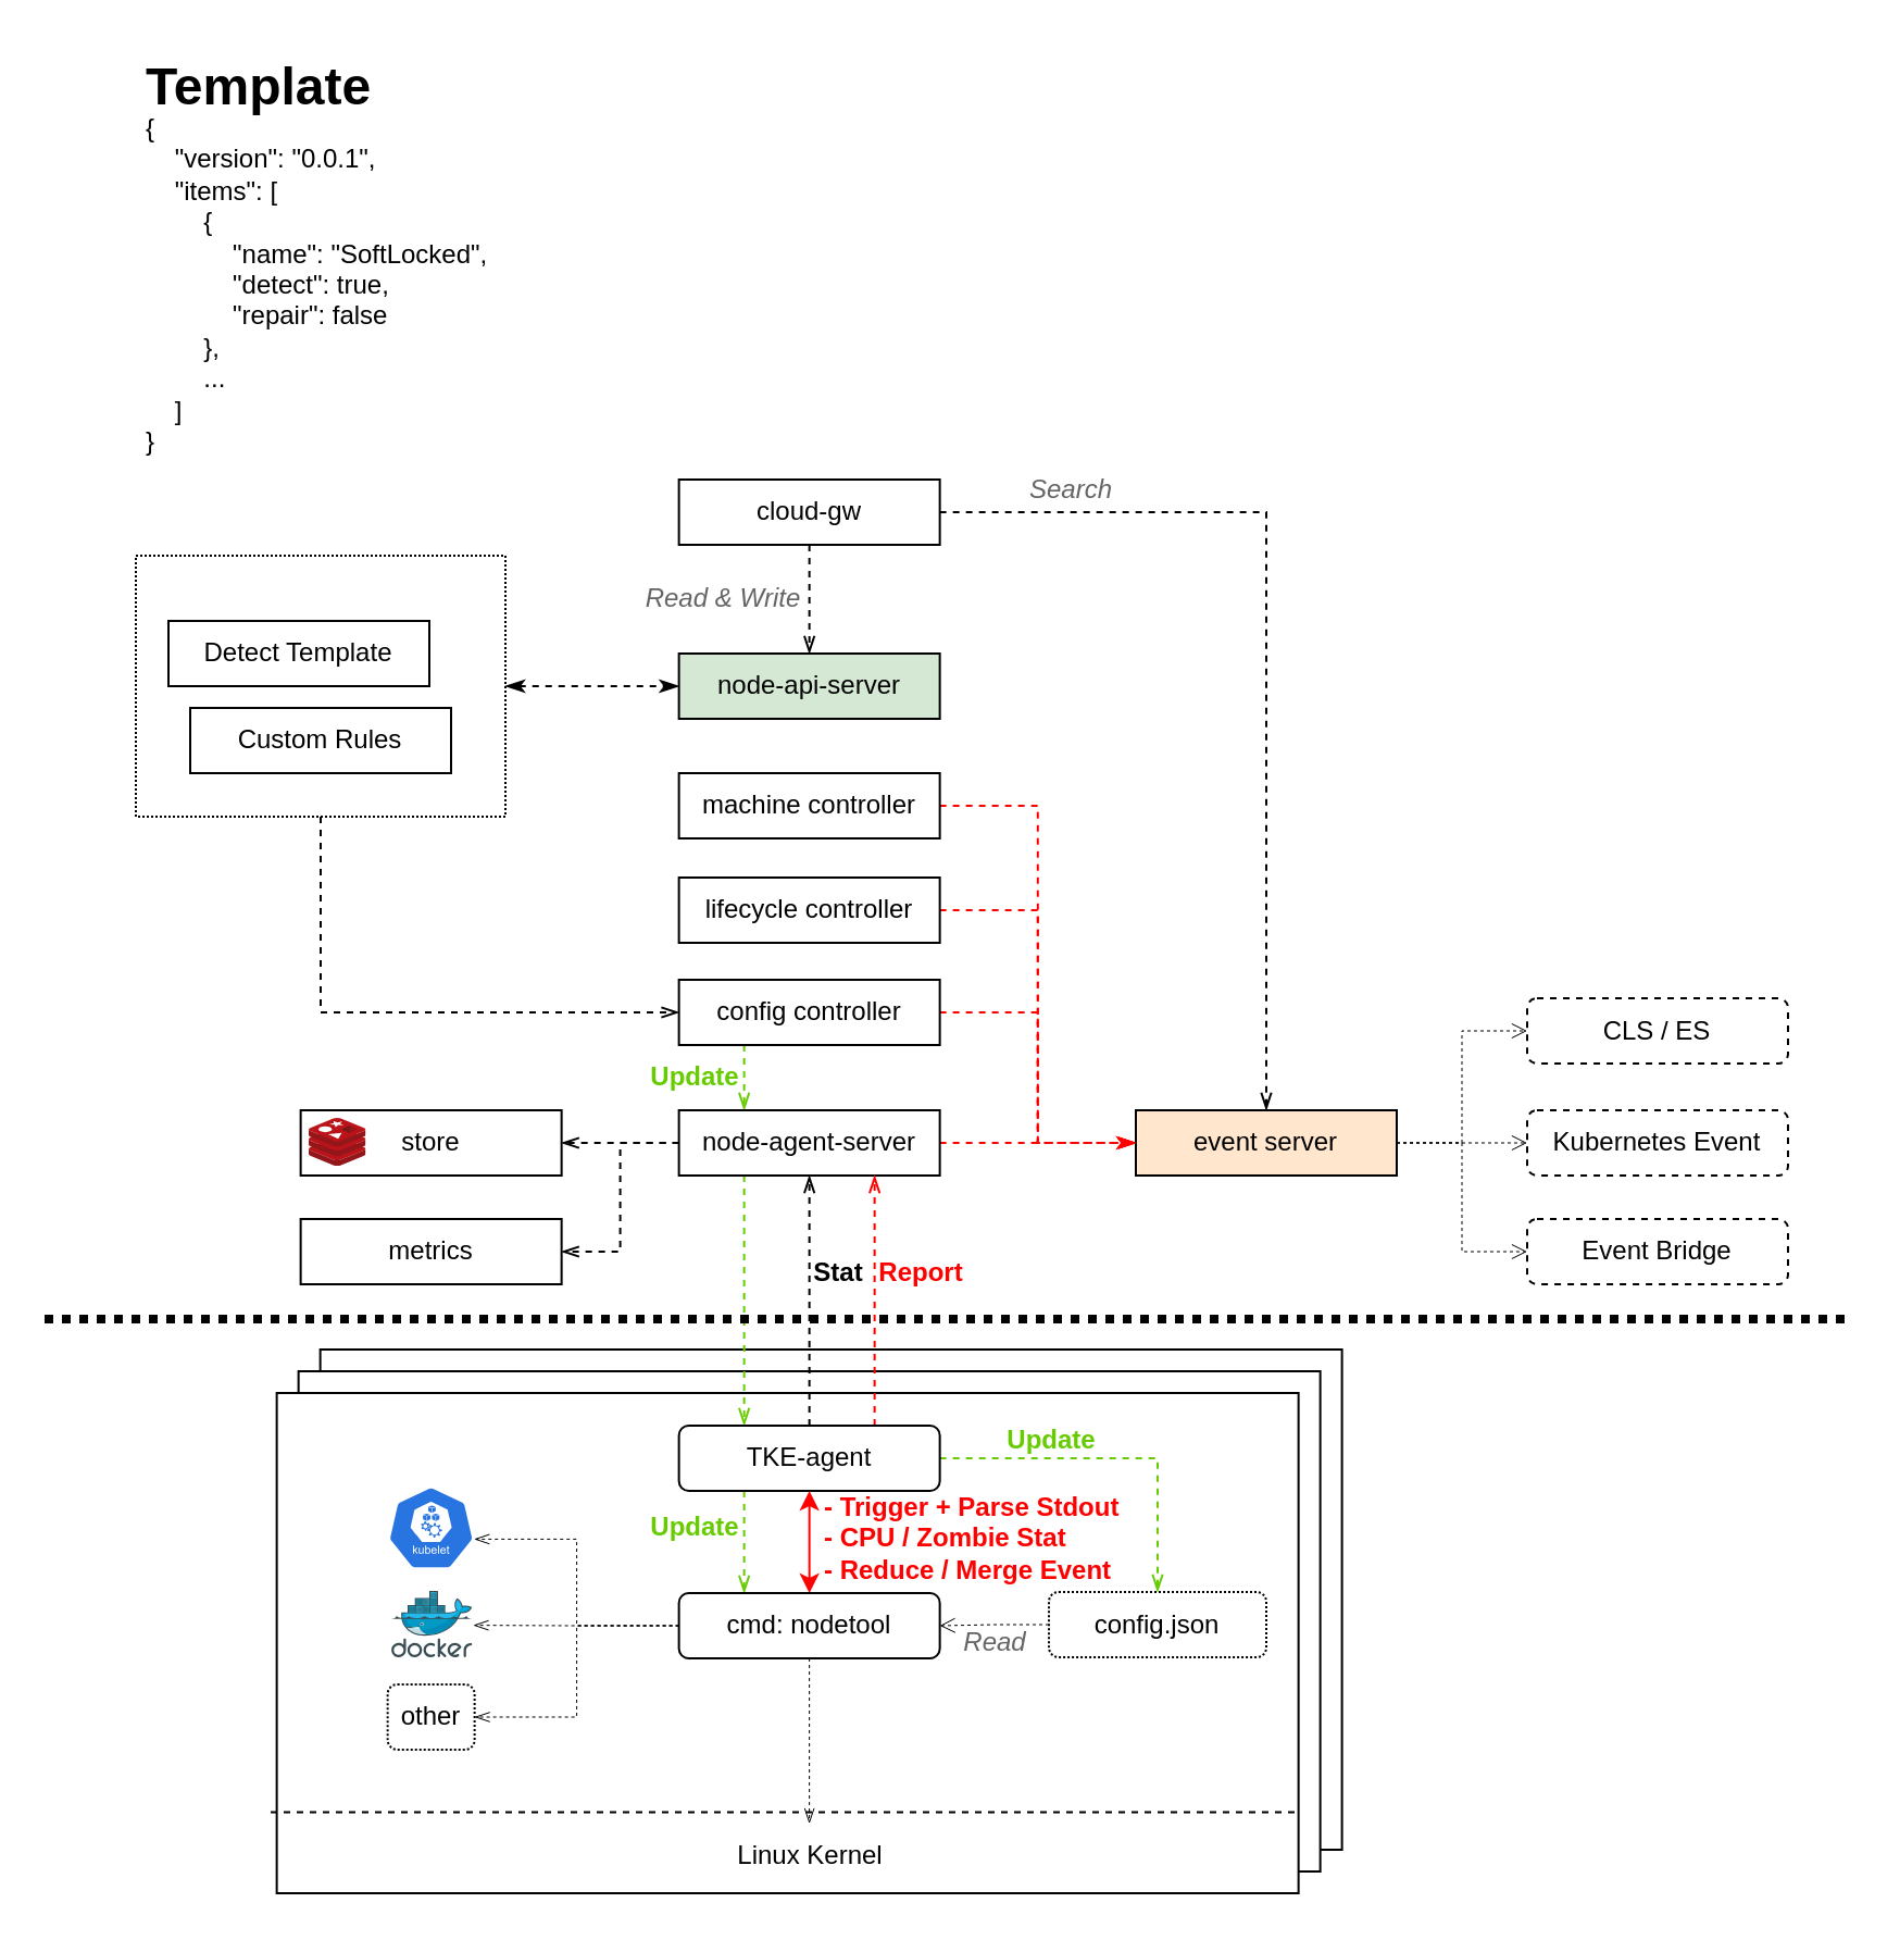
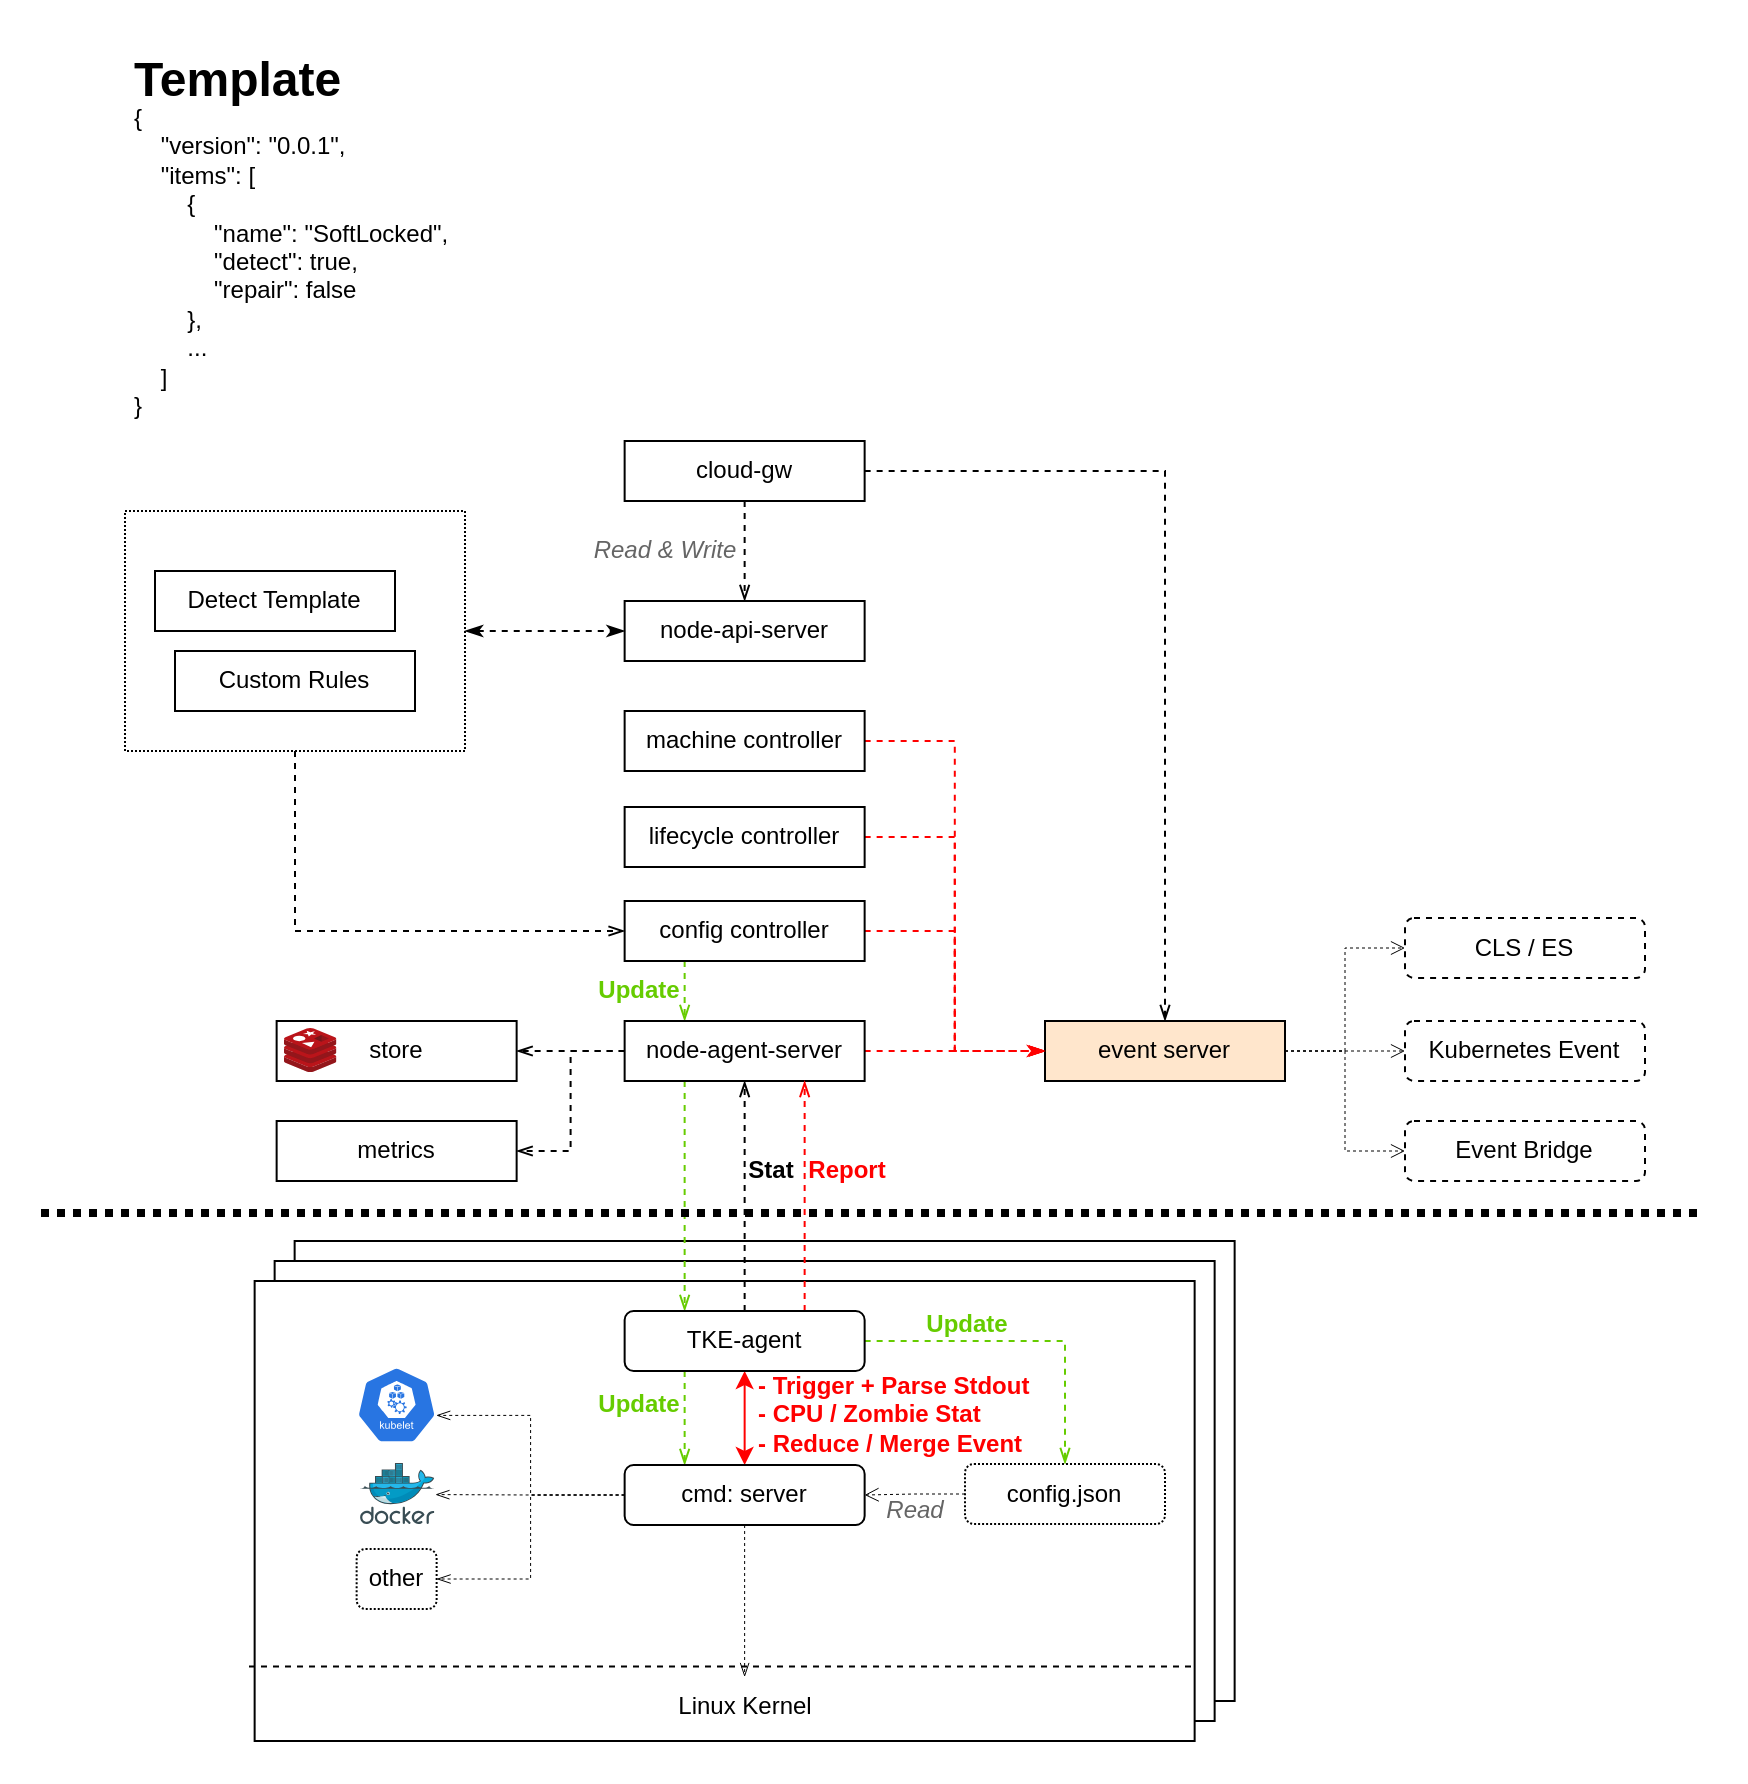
- <mxCell id="57" value="Search" style="text;html=1;align=center;verticalAlign=middle;resizable=0;points=[];autosize=1;strokeColor=none;fillColor=none;rounded=1;shadow=0;glass=0;dashed=1;dashPattern=1 1;sketch=0;strokeWidth=1;fontStyle=2;textOpacity=60;" vertex="1" parent="1"><mxGeometry x="462" y="210" width="60" height="30" as="geometry" /></mxCell>
- <mxCell id="8" value="node-api-server" style="whiteSpace=wrap;html=1;fillColor=#d5e8d4;" vertex="1" parent="1"><mxGeometry x="311.82" y="300" width="120" height="30" as="geometry" /></mxCell>
+ <mxCell id="8" value="node-api-server" style="whiteSpace=wrap;html=1;" vertex="1" parent="1"><mxGeometry x="311.82" y="300" width="120" height="30" as="geometry" /></mxCell>
- <mxCell id="40" value="cmd: nodetool" style="whiteSpace=wrap;html=1;rounded=1;" vertex="1" parent="1"><mxGeometry x="311.82" y="732" width="120" height="30" as="geometry" /></mxCell>
+ <mxCell id="40" value="cmd: server" style="whiteSpace=wrap;html=1;rounded=1;" vertex="1" parent="1"><mxGeometry x="311.82" y="732" width="120" height="30" as="geometry" /></mxCell>
